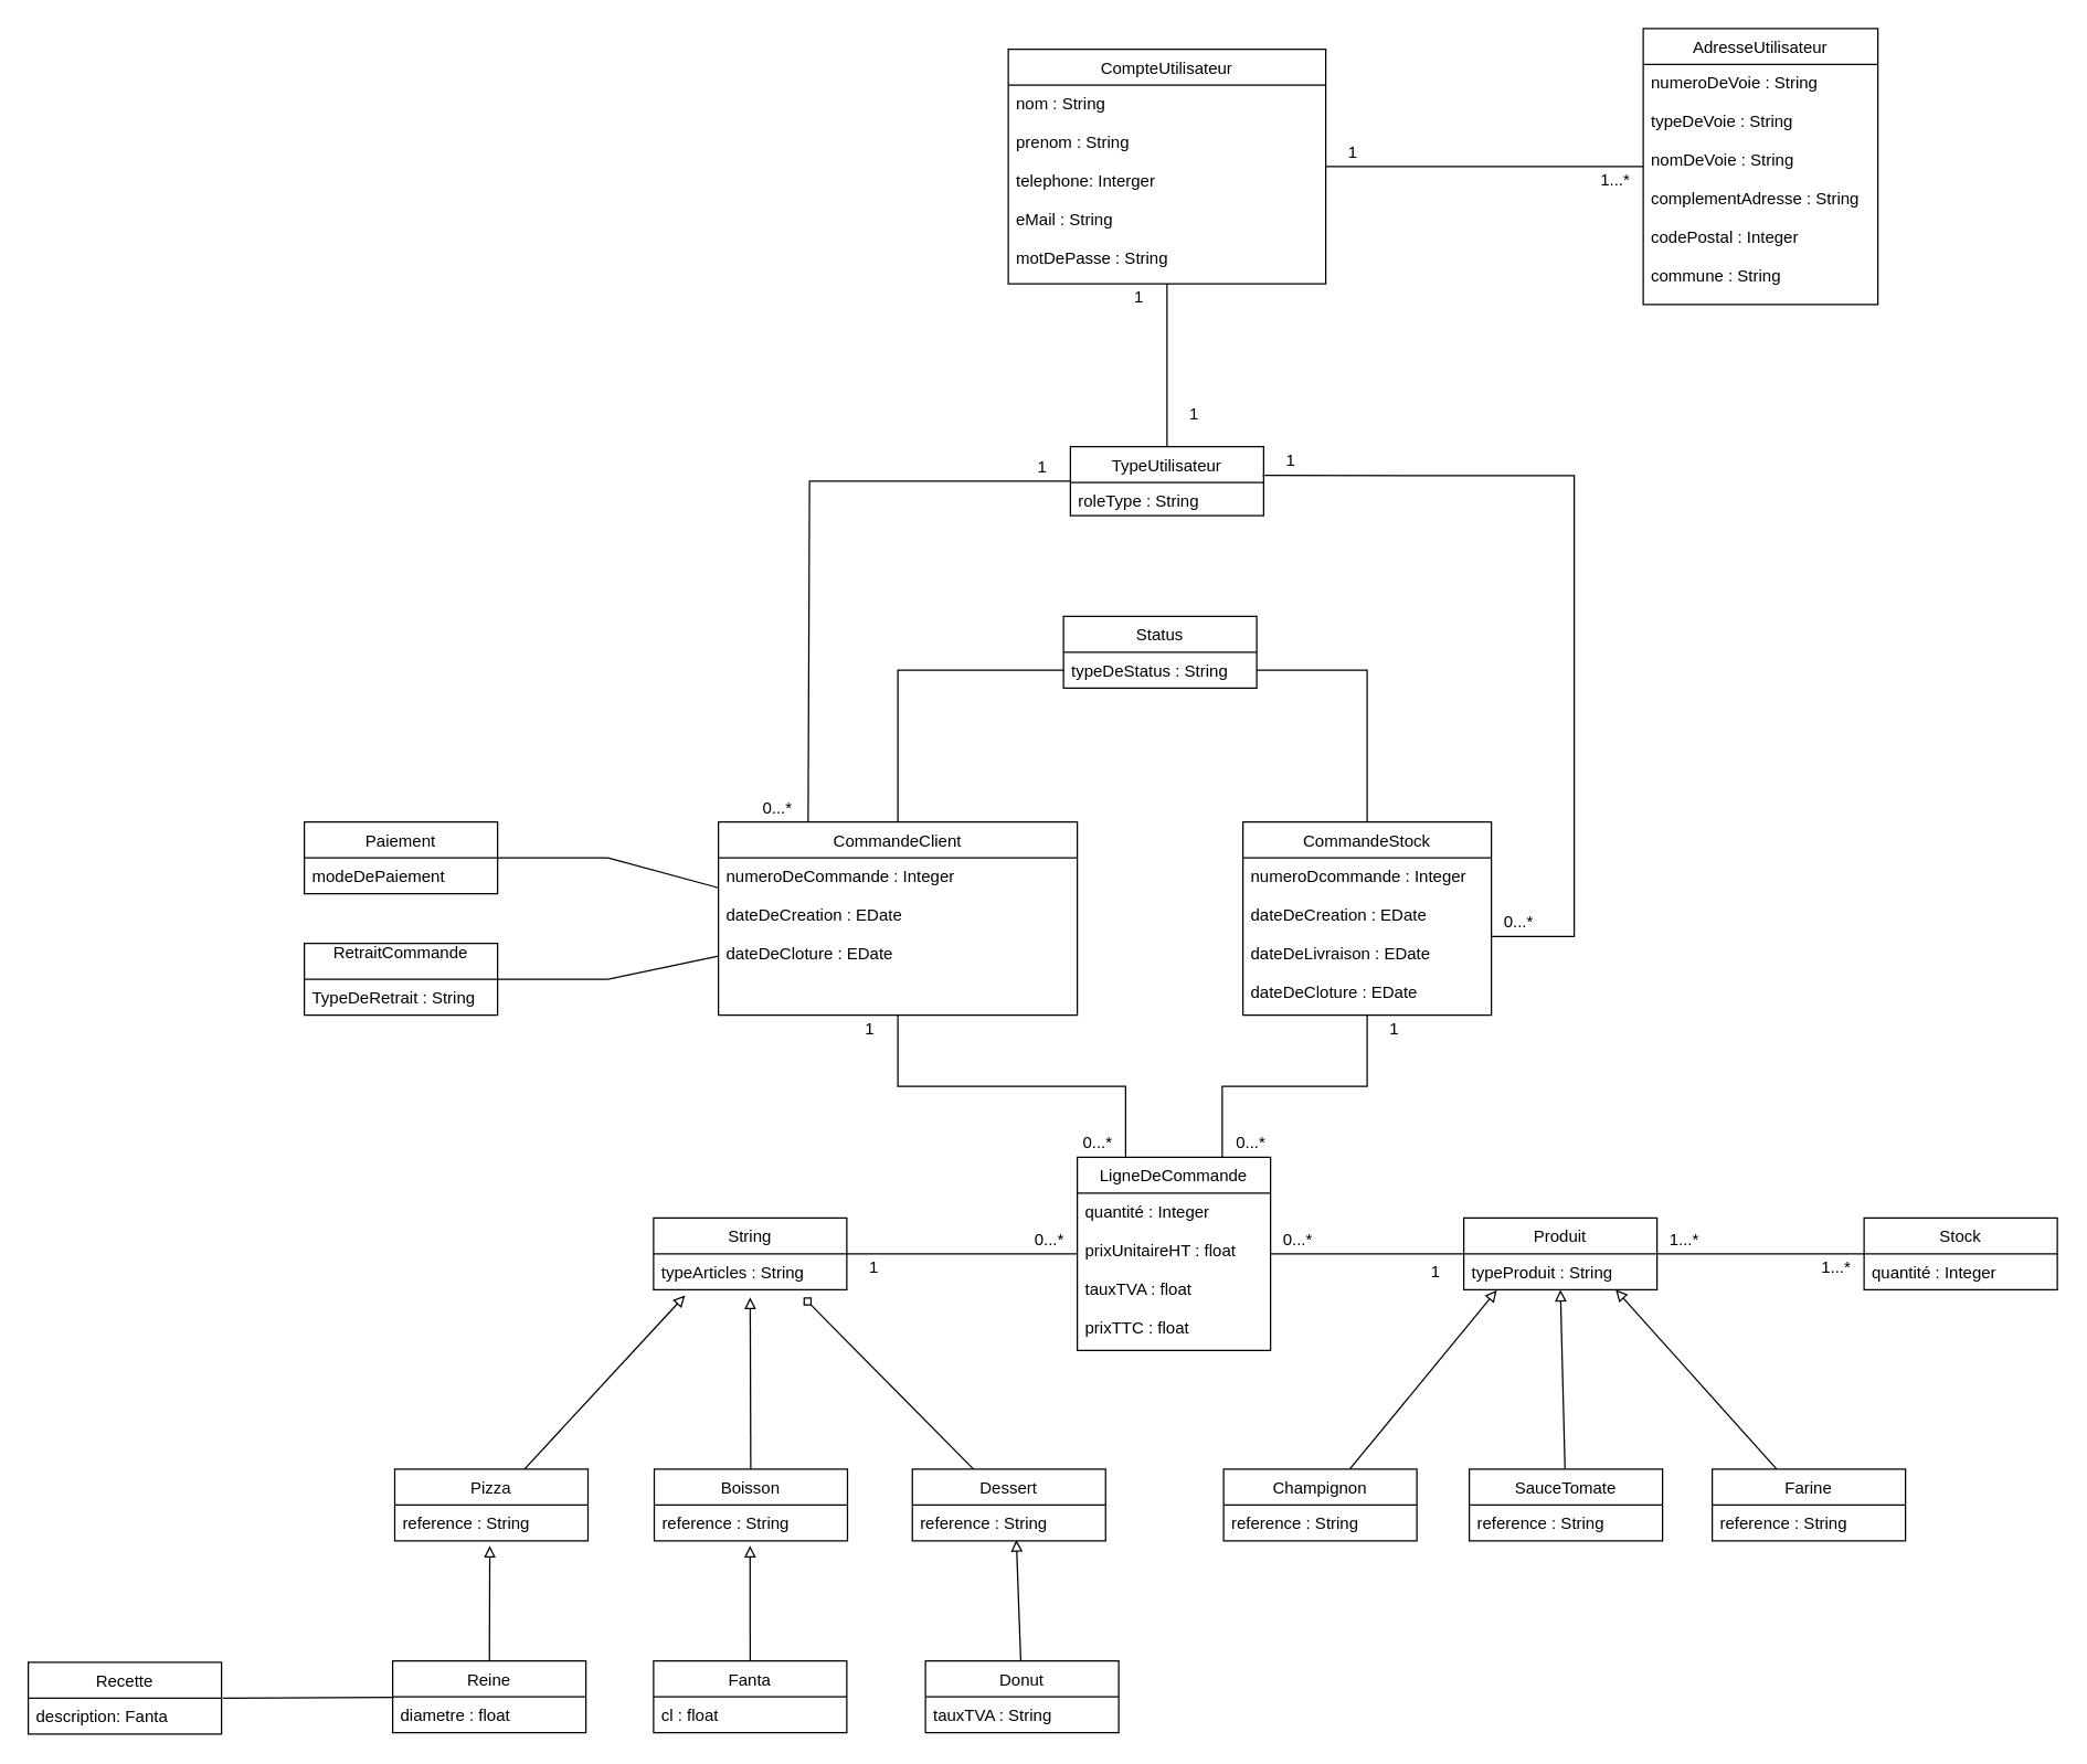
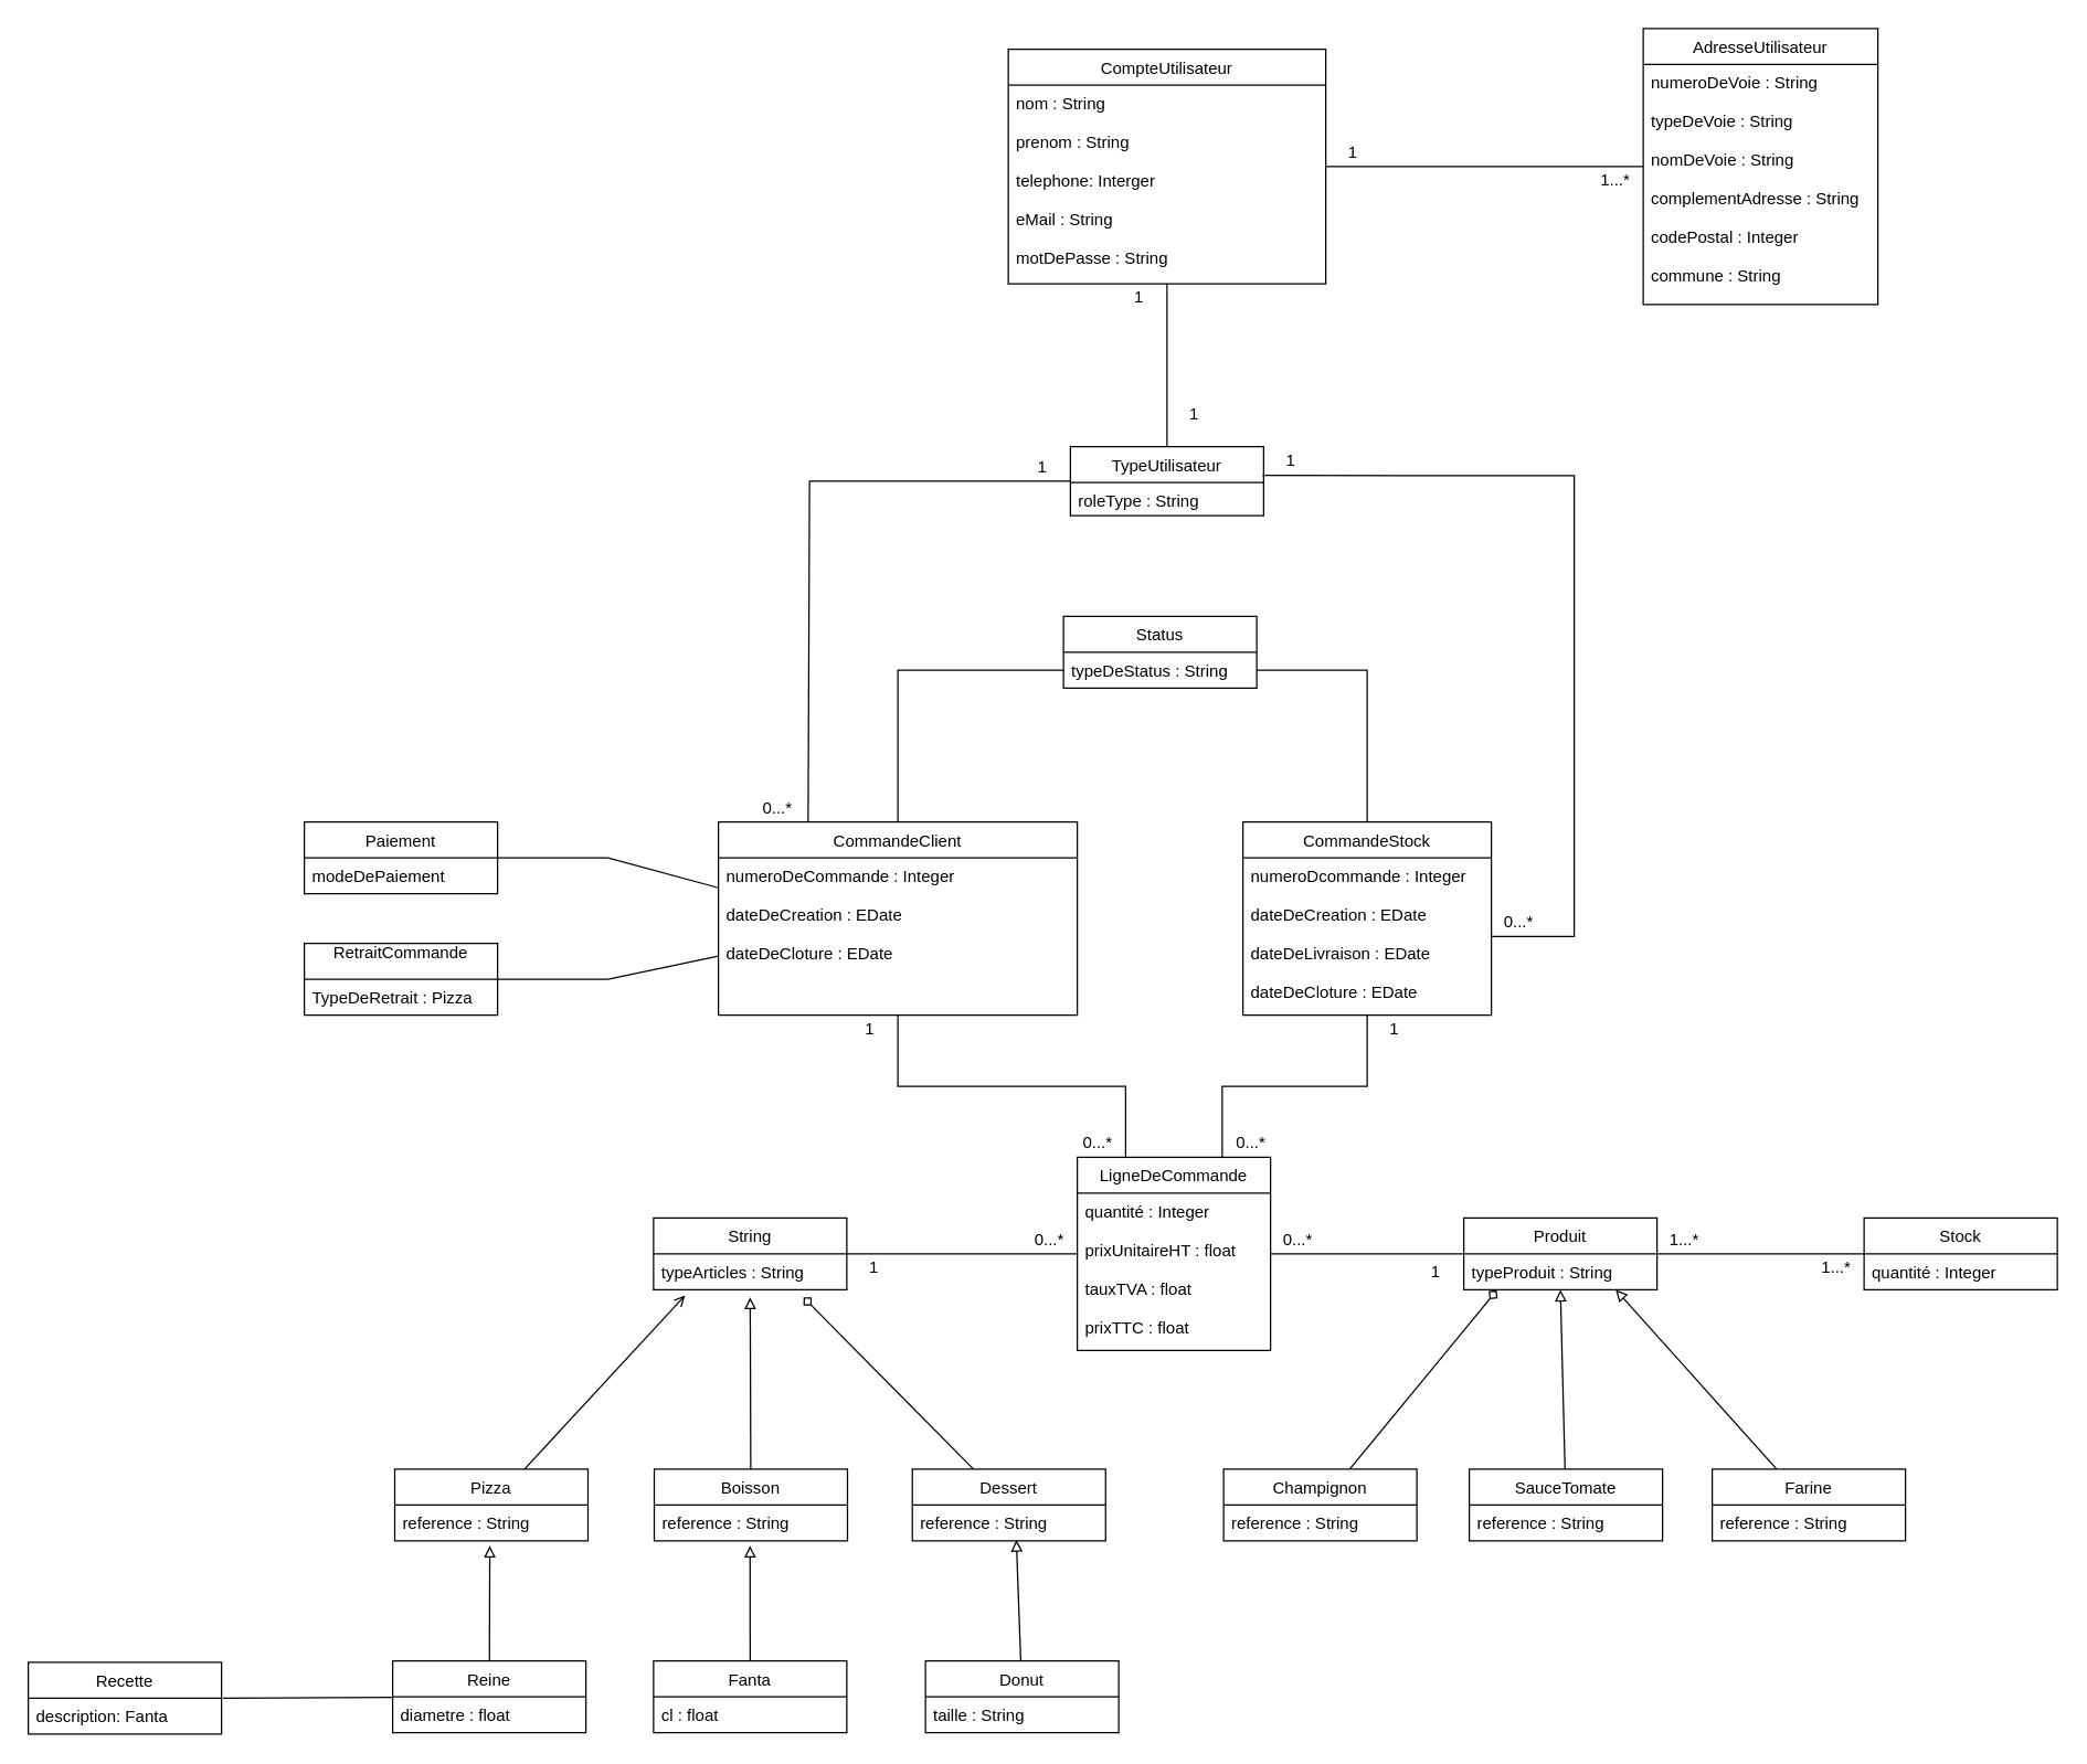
- <mxCell id="10" value="TypeDeRetrait : String" style="text;strokeColor=none;fillColor=none;align=left;verticalAlign=top;spacingLeft=4;spacingRight=4;overflow=hidden;rotatable=0;points=[[0,0.5],[1,0.5]];portConstraint=eastwest;" parent="9" vertex="1"><mxGeometry y="26" width="140" height="26" as="geometry" /></mxCell>
+ <mxCell id="10" value="TypeDeRetrait : Pizza" style="text;strokeColor=none;fillColor=none;align=left;verticalAlign=top;spacingLeft=4;spacingRight=4;overflow=hidden;rotatable=0;points=[[0,0.5],[1,0.5]];portConstraint=eastwest;" parent="9" vertex="1"><mxGeometry y="26" width="140" height="26" as="geometry" /></mxCell>
- <mxCell id="66" style="edgeStyle=none;rounded=0;orthogonalLoop=1;jettySize=auto;html=1;endArrow=block;endFill=0;entryX=0.171;entryY=1.015;entryDx=0;entryDy=0;entryPerimeter=0;" edge="1" parent="1" source="67" target="26"><mxGeometry relative="1" as="geometry"><mxPoint x="1095" y="932" as="targetPoint" /></mxGeometry></mxCell>
+ <mxCell id="66" style="edgeStyle=none;rounded=0;orthogonalLoop=1;jettySize=auto;html=1;endArrow=diamond;endFill=0;entryX=0.171;entryY=1.015;entryDx=0;entryDy=0;entryPerimeter=0;" edge="1" parent="1" source="67" target="26"><mxGeometry relative="1" as="geometry"><mxPoint x="1095" y="932" as="targetPoint" /></mxGeometry></mxCell>
- <mxCell id="57" style="edgeStyle=none;rounded=0;orthogonalLoop=1;jettySize=auto;html=1;endArrow=block;endFill=0;entryX=0.163;entryY=1.159;entryDx=0;entryDy=0;entryPerimeter=0;" edge="1" parent="1" source="58" target="19"><mxGeometry relative="1" as="geometry"><mxPoint x="420" y="984" as="targetPoint" /></mxGeometry></mxCell>
+ <mxCell id="57" style="edgeStyle=none;rounded=0;orthogonalLoop=1;jettySize=auto;html=1;endArrow=open;endFill=0;entryX=0.163;entryY=1.159;entryDx=0;entryDy=0;entryPerimeter=0;" edge="1" parent="1" source="58" target="19"><mxGeometry relative="1" as="geometry"><mxPoint x="420" y="984" as="targetPoint" /></mxGeometry></mxCell>
- <mxCell id="84" value="tauxTVA : String" style="text;strokeColor=none;fillColor=none;align=left;verticalAlign=top;spacingLeft=4;spacingRight=4;overflow=hidden;rotatable=0;points=[[0,0.5],[1,0.5]];portConstraint=eastwest;" vertex="1" parent="83"><mxGeometry y="26" width="140" height="26" as="geometry" /></mxCell>
+ <mxCell id="84" value="taille : String" style="text;strokeColor=none;fillColor=none;align=left;verticalAlign=top;spacingLeft=4;spacingRight=4;overflow=hidden;rotatable=0;points=[[0,0.5],[1,0.5]];portConstraint=eastwest;" vertex="1" parent="83"><mxGeometry y="26" width="140" height="26" as="geometry" /></mxCell>
